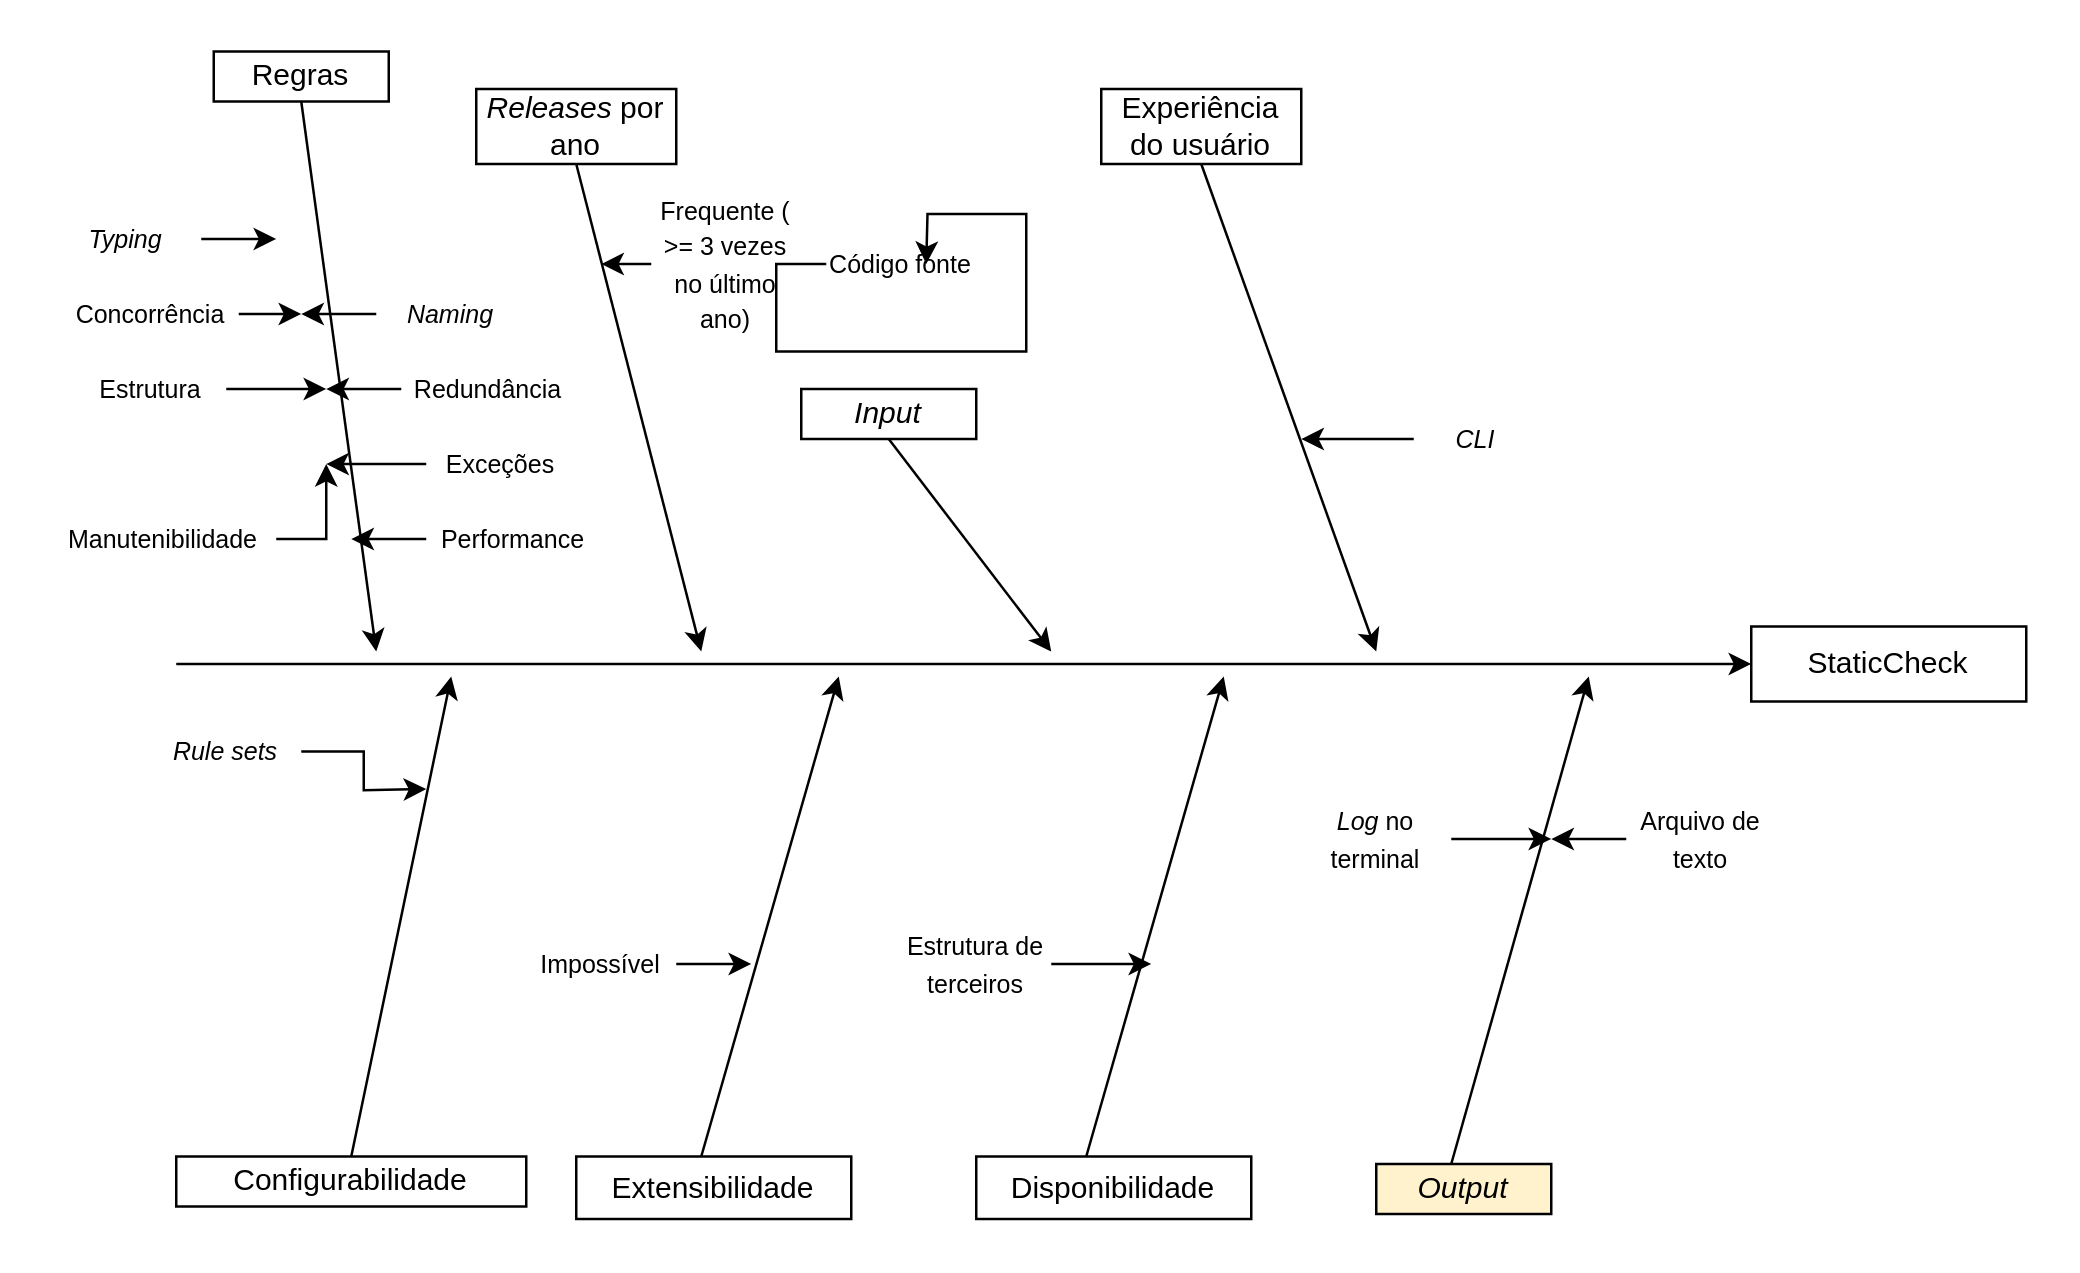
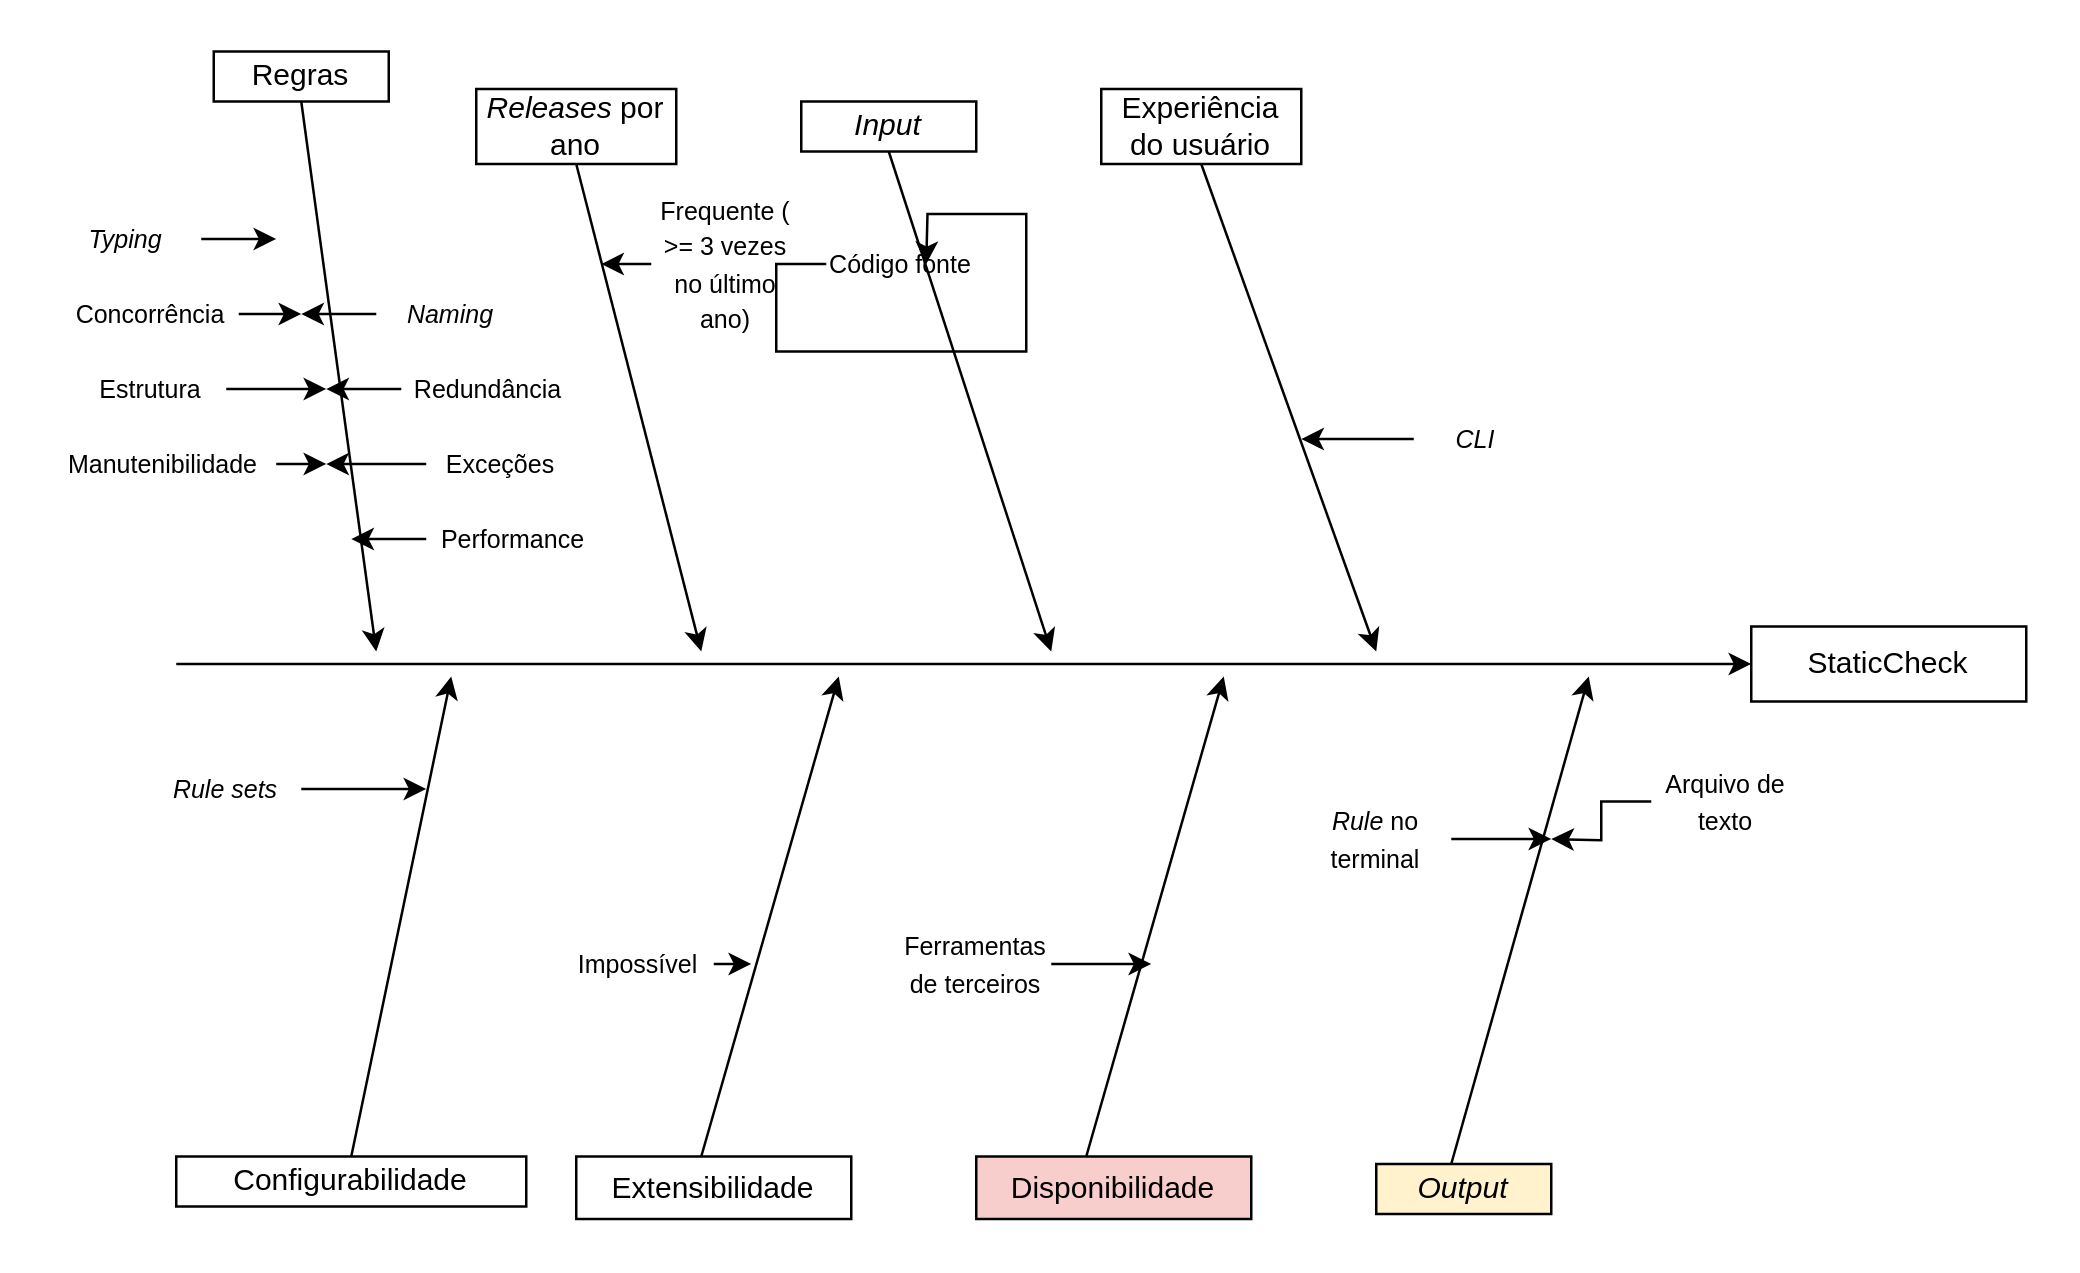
- <mxCell id="6" value="&lt;i&gt;Input&lt;/i&gt;" style="rounded=0;whiteSpace=wrap;html=1;" parent="1" vertex="1"><mxGeometry x="320" y="155" width="70" height="20" as="geometry" /></mxCell>
+ <mxCell id="6" value="&lt;i&gt;Input&lt;/i&gt;" style="rounded=0;whiteSpace=wrap;html=1;" parent="1" vertex="1"><mxGeometry x="320" y="40" width="70" height="20" as="geometry" /></mxCell>
- <mxCell id="33" value="&lt;font style=&quot;font-size: 10px;&quot;&gt;Manutenibilidade&lt;/font&gt;" style="text;html=1;strokeColor=none;fillColor=none;align=center;verticalAlign=middle;whiteSpace=wrap;rounded=0;" parent="1" vertex="1"><mxGeometry x="20" y="200" width="90" height="30" as="geometry" /></mxCell>
+ <mxCell id="33" value="&lt;font style=&quot;font-size: 10px;&quot;&gt;Manutenibilidade&lt;/font&gt;" style="text;html=1;strokeColor=none;fillColor=none;align=center;verticalAlign=middle;whiteSpace=wrap;rounded=0;" parent="1" vertex="1"><mxGeometry y="170" width="90" height="30" as="geometry" x="20" /></mxCell>
- <mxCell id="43" value="&lt;span style=&quot;font-size: 10px;&quot;&gt;&lt;i&gt;Rule sets&lt;/i&gt;&lt;/span&gt;" style="text;html=1;strokeColor=none;fillColor=none;align=center;verticalAlign=middle;whiteSpace=wrap;rounded=0;" parent="1" vertex="1"><mxGeometry x="60" y="285" width="60" height="30" as="geometry" /></mxCell>
+ <mxCell id="43" value="&lt;span style=&quot;font-size: 10px;&quot;&gt;&lt;i&gt;Rule sets&lt;/i&gt;&lt;/span&gt;" style="text;html=1;strokeColor=none;fillColor=none;align=center;verticalAlign=middle;whiteSpace=wrap;rounded=0;" parent="1" vertex="1"><mxGeometry x="60" y="300" width="60" height="30" as="geometry" /></mxCell>
- <mxCell id="49" value="&lt;span style=&quot;font-size: 10px;&quot;&gt;&lt;i&gt;Log&lt;/i&gt;&amp;nbsp;no terminal&lt;/span&gt;" style="text;html=1;strokeColor=none;fillColor=none;align=center;verticalAlign=middle;whiteSpace=wrap;rounded=0;" parent="1" vertex="1"><mxGeometry x="520" y="320" width="60" height="30" as="geometry" /></mxCell>
+ <mxCell id="49" value="&lt;span style=&quot;font-size: 10px;&quot;&gt;&lt;i&gt;Rule&lt;/i&gt;&amp;nbsp;no terminal&lt;/span&gt;" style="text;html=1;strokeColor=none;fillColor=none;align=center;verticalAlign=middle;whiteSpace=wrap;rounded=0;" parent="1" vertex="1"><mxGeometry x="520" y="320" width="60" height="30" as="geometry" /></mxCell>
- <mxCell id="51" value="&lt;span style=&quot;font-size: 10px;&quot;&gt;Arquivo de texto&lt;/span&gt;" style="text;html=1;strokeColor=none;fillColor=none;align=center;verticalAlign=middle;whiteSpace=wrap;rounded=0;" parent="1" vertex="1"><mxGeometry x="650" y="320" width="60" height="30" as="geometry" /></mxCell>
+ <mxCell id="51" value="&lt;span style=&quot;font-size: 10px;&quot;&gt;Arquivo de texto&lt;/span&gt;" style="text;html=1;strokeColor=none;fillColor=none;align=center;verticalAlign=middle;whiteSpace=wrap;rounded=0;" parent="1" vertex="1"><mxGeometry x="660" y="305" width="60" height="30" as="geometry" /></mxCell>
- <mxCell id="45" value="&lt;span style=&quot;font-size: 10px;&quot;&gt;Impossível&lt;/span&gt;" style="text;html=1;strokeColor=none;fillColor=none;align=center;verticalAlign=middle;whiteSpace=wrap;rounded=0;" parent="1" vertex="1"><mxGeometry x="210" y="370" width="60" height="30" as="geometry" /></mxCell>
+ <mxCell id="45" value="&lt;span style=&quot;font-size: 10px;&quot;&gt;Impossível&lt;/span&gt;" style="text;html=1;strokeColor=none;fillColor=none;align=center;verticalAlign=middle;whiteSpace=wrap;rounded=0;" parent="1" vertex="1"><mxGeometry x="225" y="370" width="60" height="30" as="geometry" /></mxCell>
- <mxCell id="47" value="&lt;span style=&quot;font-size: 10px;&quot;&gt;Estrutura de terceiros&lt;/span&gt;" style="text;html=1;strokeColor=none;fillColor=none;align=center;verticalAlign=middle;whiteSpace=wrap;rounded=0;" parent="1" vertex="1"><mxGeometry x="360" y="370" width="60" height="30" as="geometry" /></mxCell>
+ <mxCell id="47" value="&lt;span style=&quot;font-size: 10px;&quot;&gt;Ferramentas de terceiros&lt;/span&gt;" style="text;html=1;strokeColor=none;fillColor=none;align=center;verticalAlign=middle;whiteSpace=wrap;rounded=0;" parent="1" vertex="1"><mxGeometry x="360" y="370" width="60" height="30" as="geometry" /></mxCell>
- <mxCell id="9" value="Disponibilidade" style="rounded=0;whiteSpace=wrap;html=1;" parent="1" vertex="1"><mxGeometry x="390" y="462" width="110" height="25" as="geometry" /></mxCell>
+ <mxCell id="9" value="Disponibilidade" style="rounded=0;whiteSpace=wrap;html=1;fillColor=#f8cecc;" parent="1" vertex="1"><mxGeometry x="390" y="462" width="110" height="25" as="geometry" /></mxCell>
